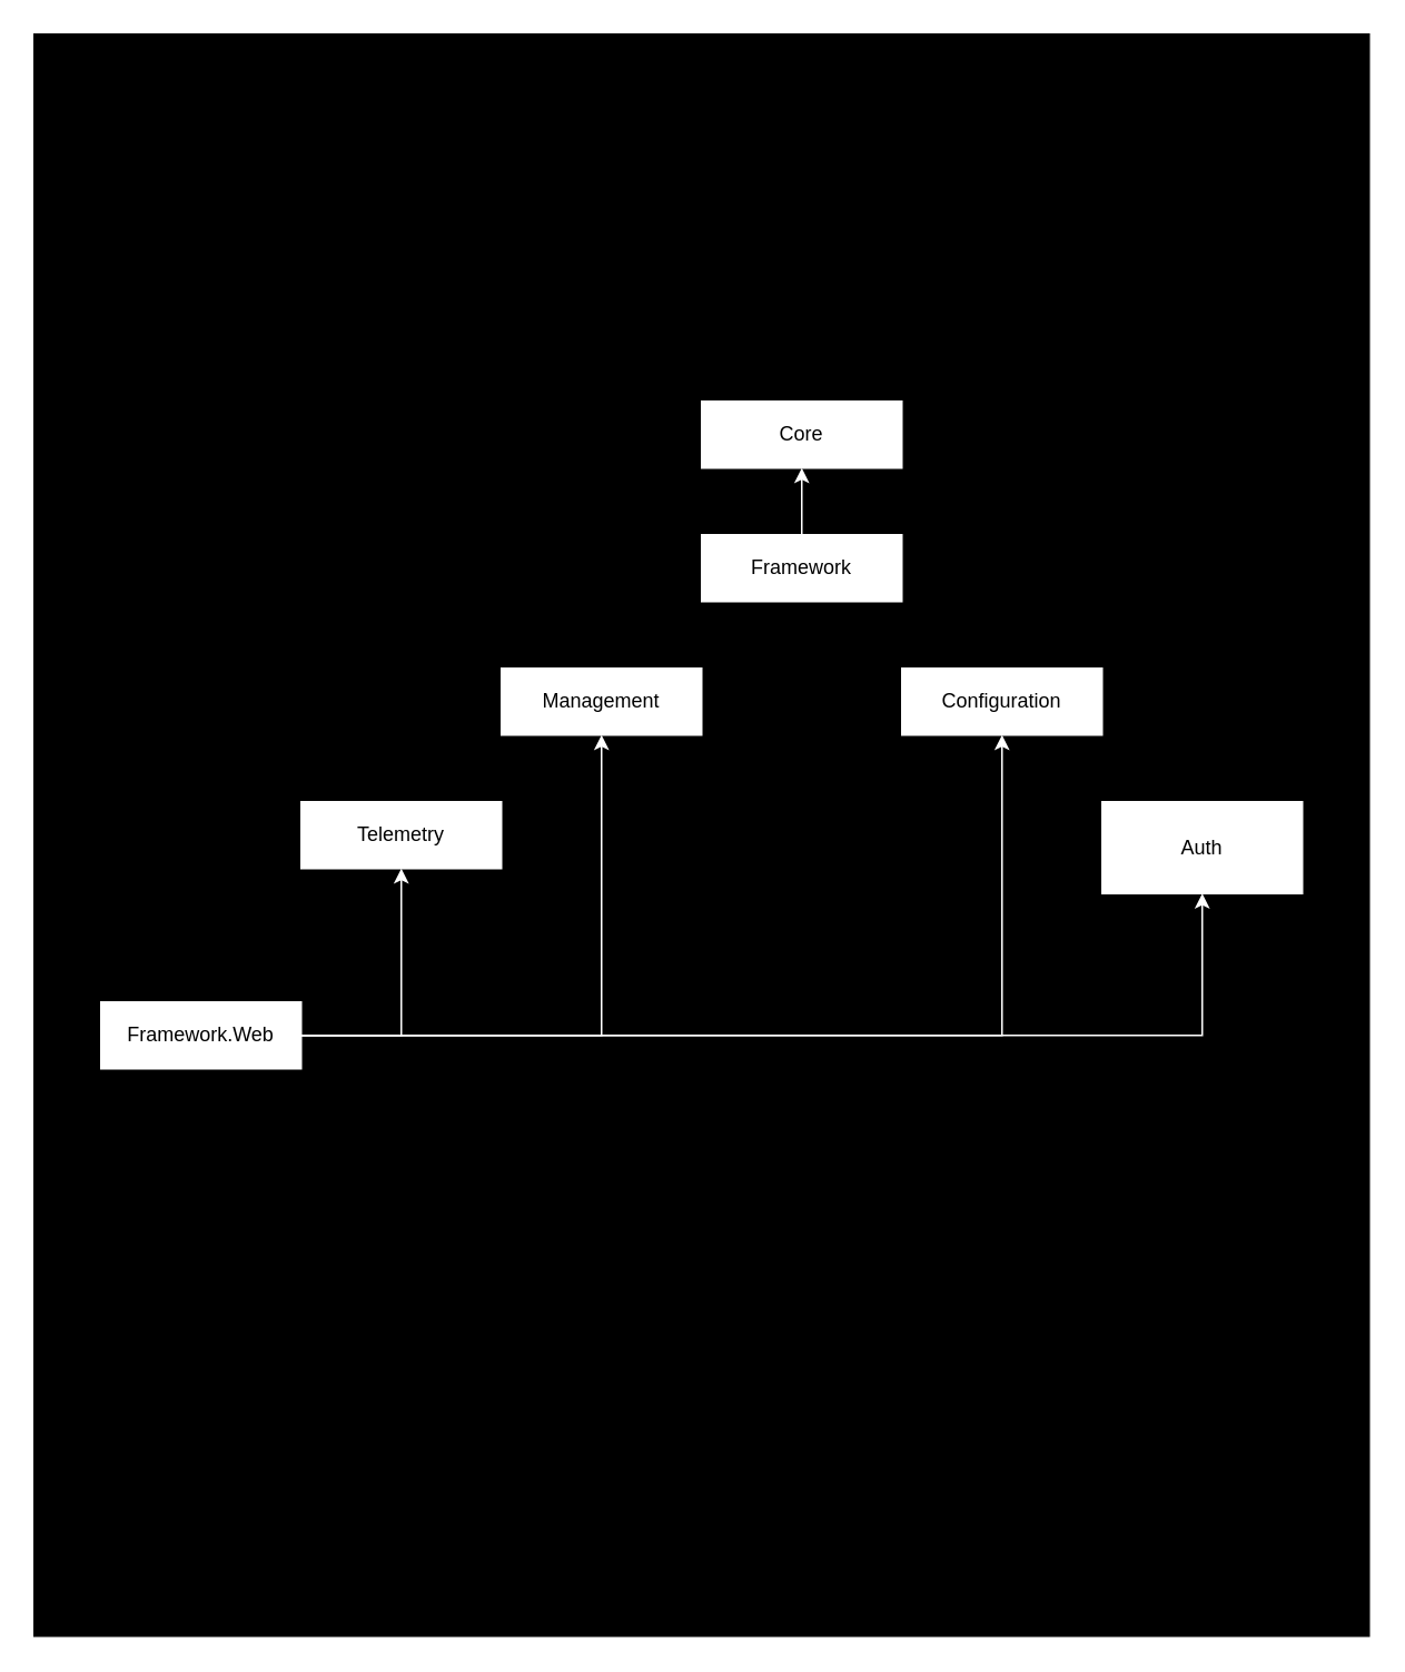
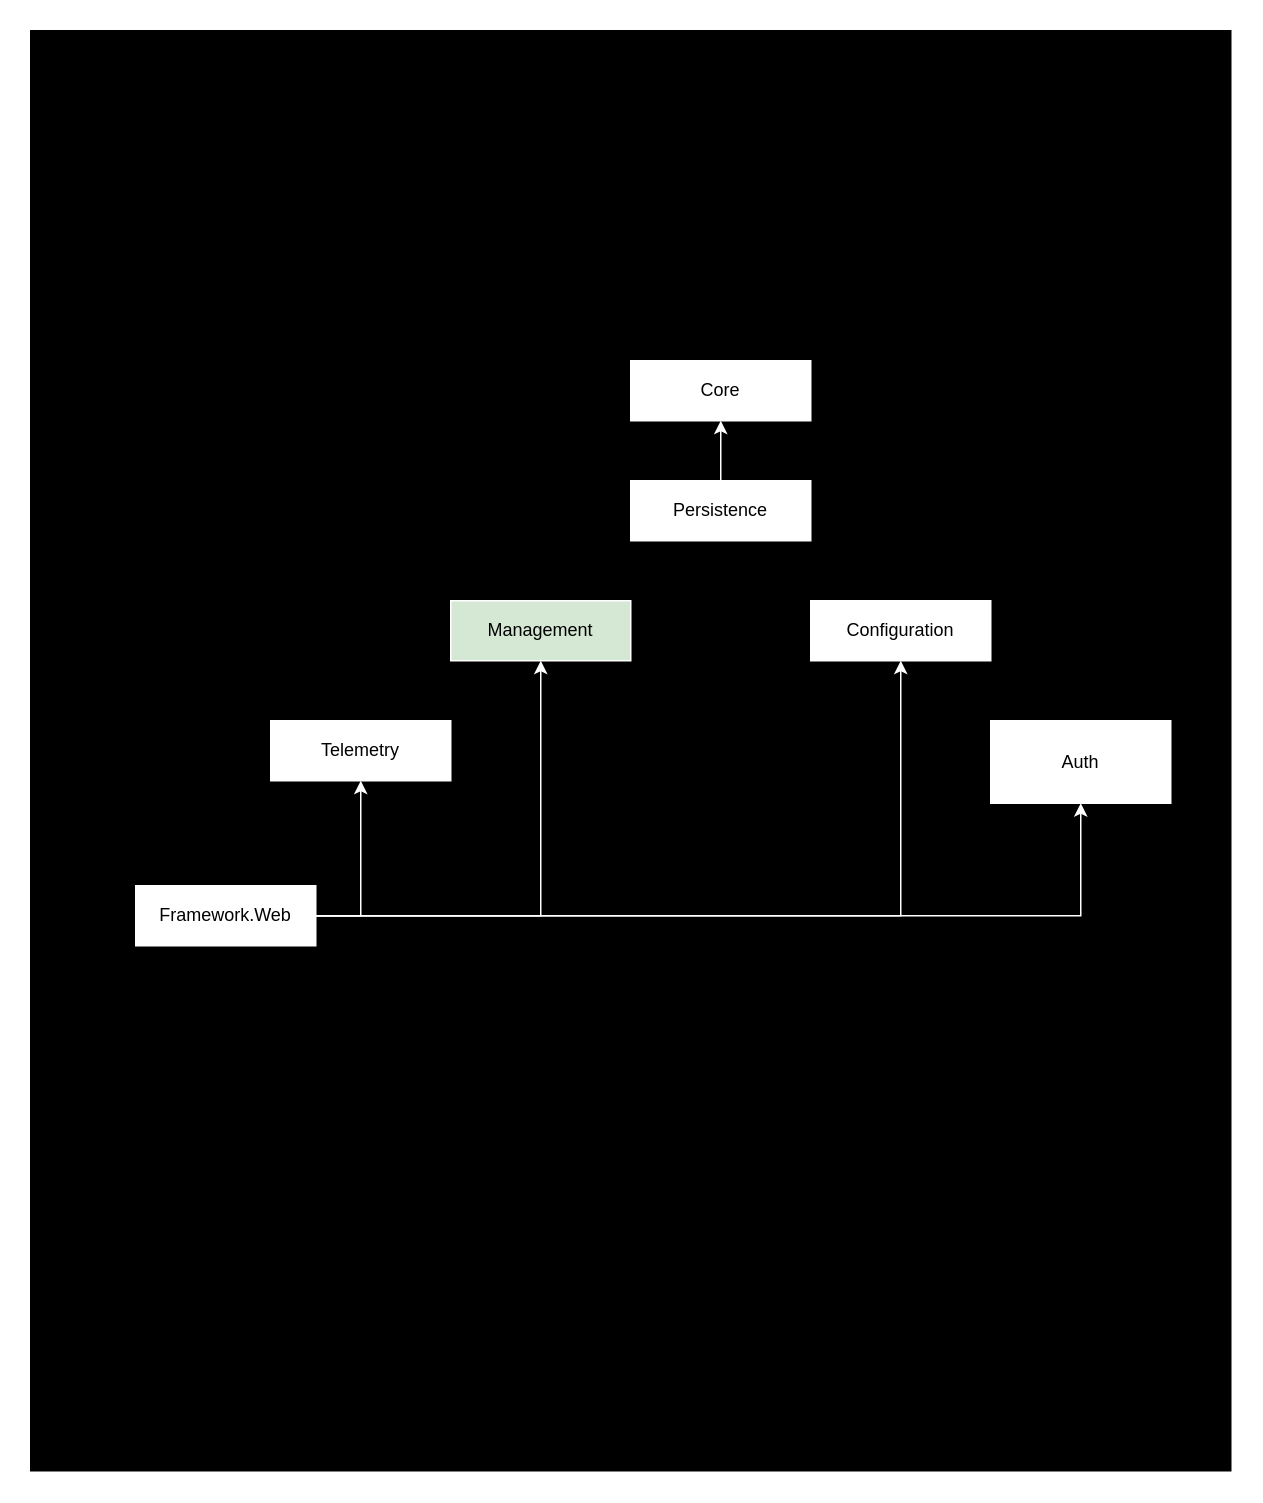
- <mxCell id="6" value="Framework" style="rounded=0;whiteSpace=wrap;html=1;strokeColor=#ffffff;" vertex="1" parent="3"><mxGeometry x="420" y="320" width="120" height="40" as="geometry" /></mxCell>
+ <mxCell id="6" value="Persistence" style="rounded=0;whiteSpace=wrap;html=1;strokeColor=#ffffff;" vertex="1" parent="3"><mxGeometry x="420" y="320" width="120" height="40" as="geometry" /></mxCell>
- <mxCell id="8" value="Management" style="rounded=0;whiteSpace=wrap;html=1;strokeColor=#ffffff;" vertex="1" parent="3"><mxGeometry x="300" y="400" width="120" height="40" as="geometry" /></mxCell>
+ <mxCell id="8" value="Management" style="rounded=0;whiteSpace=wrap;html=1;strokeColor=#ffffff;fillColor=#d5e8d4;" vertex="1" parent="3"><mxGeometry x="300" y="400" width="120" height="40" as="geometry" /></mxCell>
- <mxCell id="15" value="Framework.Web" style="rounded=0;whiteSpace=wrap;html=1;strokeColor=#ffffff;" vertex="1" parent="3"><mxGeometry x="60" y="600" width="120" height="40" as="geometry" /></mxCell>
+ <mxCell id="15" value="Framework.Web" style="rounded=0;whiteSpace=wrap;html=1;strokeColor=#ffffff;" vertex="1" parent="3"><mxGeometry x="90" y="590" width="120" height="40" as="geometry" /></mxCell>
